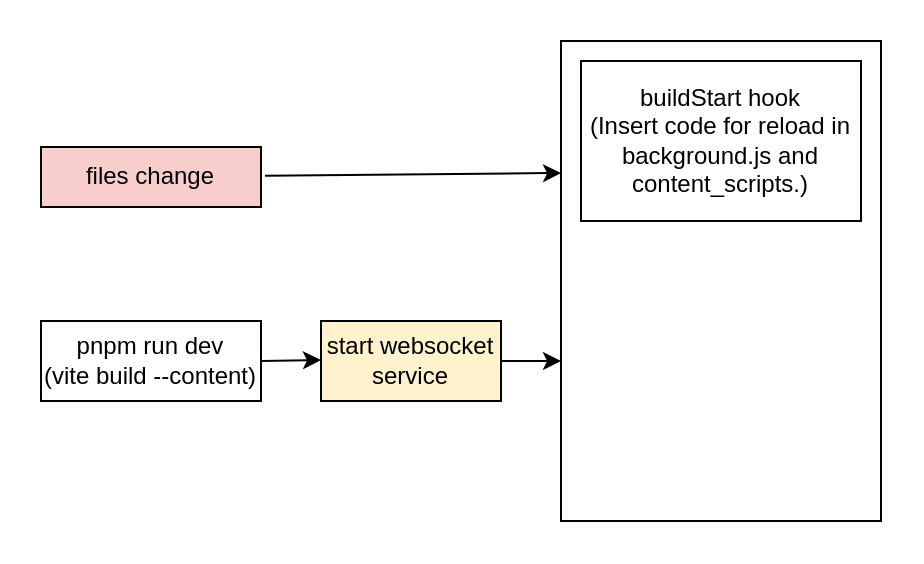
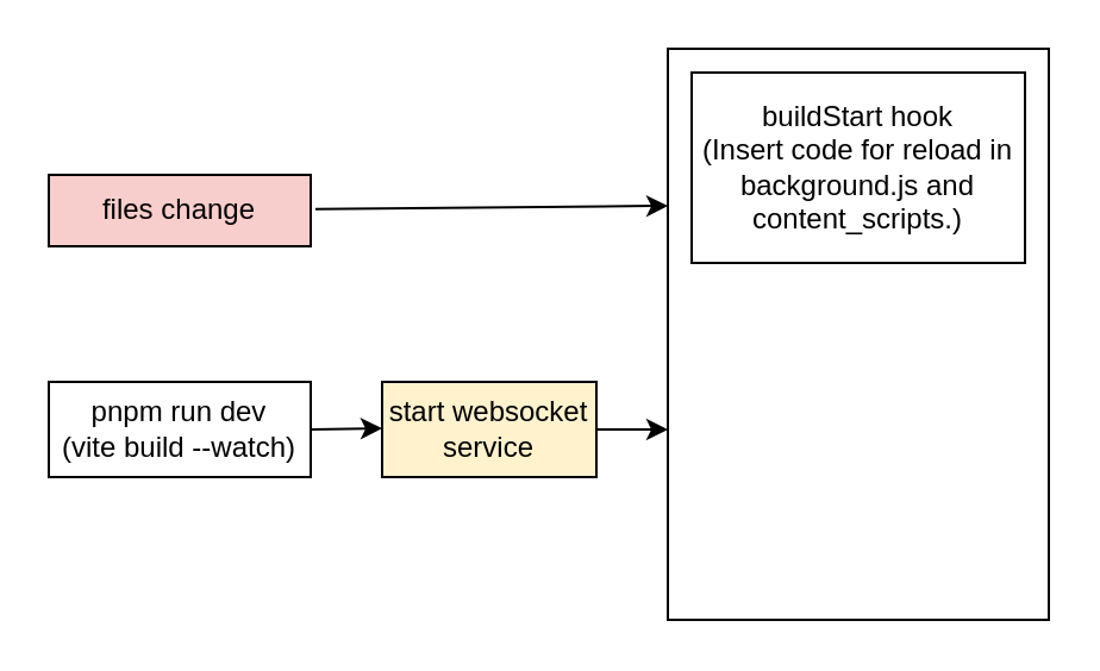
- <mxCell id="3" value="pnpm run dev&lt;br&gt;(vite build --content)" style="rounded=0;whiteSpace=wrap;html=1;" vertex="1" parent="1"><mxGeometry x="20" y="160" width="110" height="40" as="geometry" /></mxCell>
+ <mxCell id="3" value="pnpm run dev&lt;br&gt;(vite build --watch)" style="rounded=0;whiteSpace=wrap;html=1;" vertex="1" parent="1"><mxGeometry x="20" y="160" width="110" height="40" as="geometry" /></mxCell>
